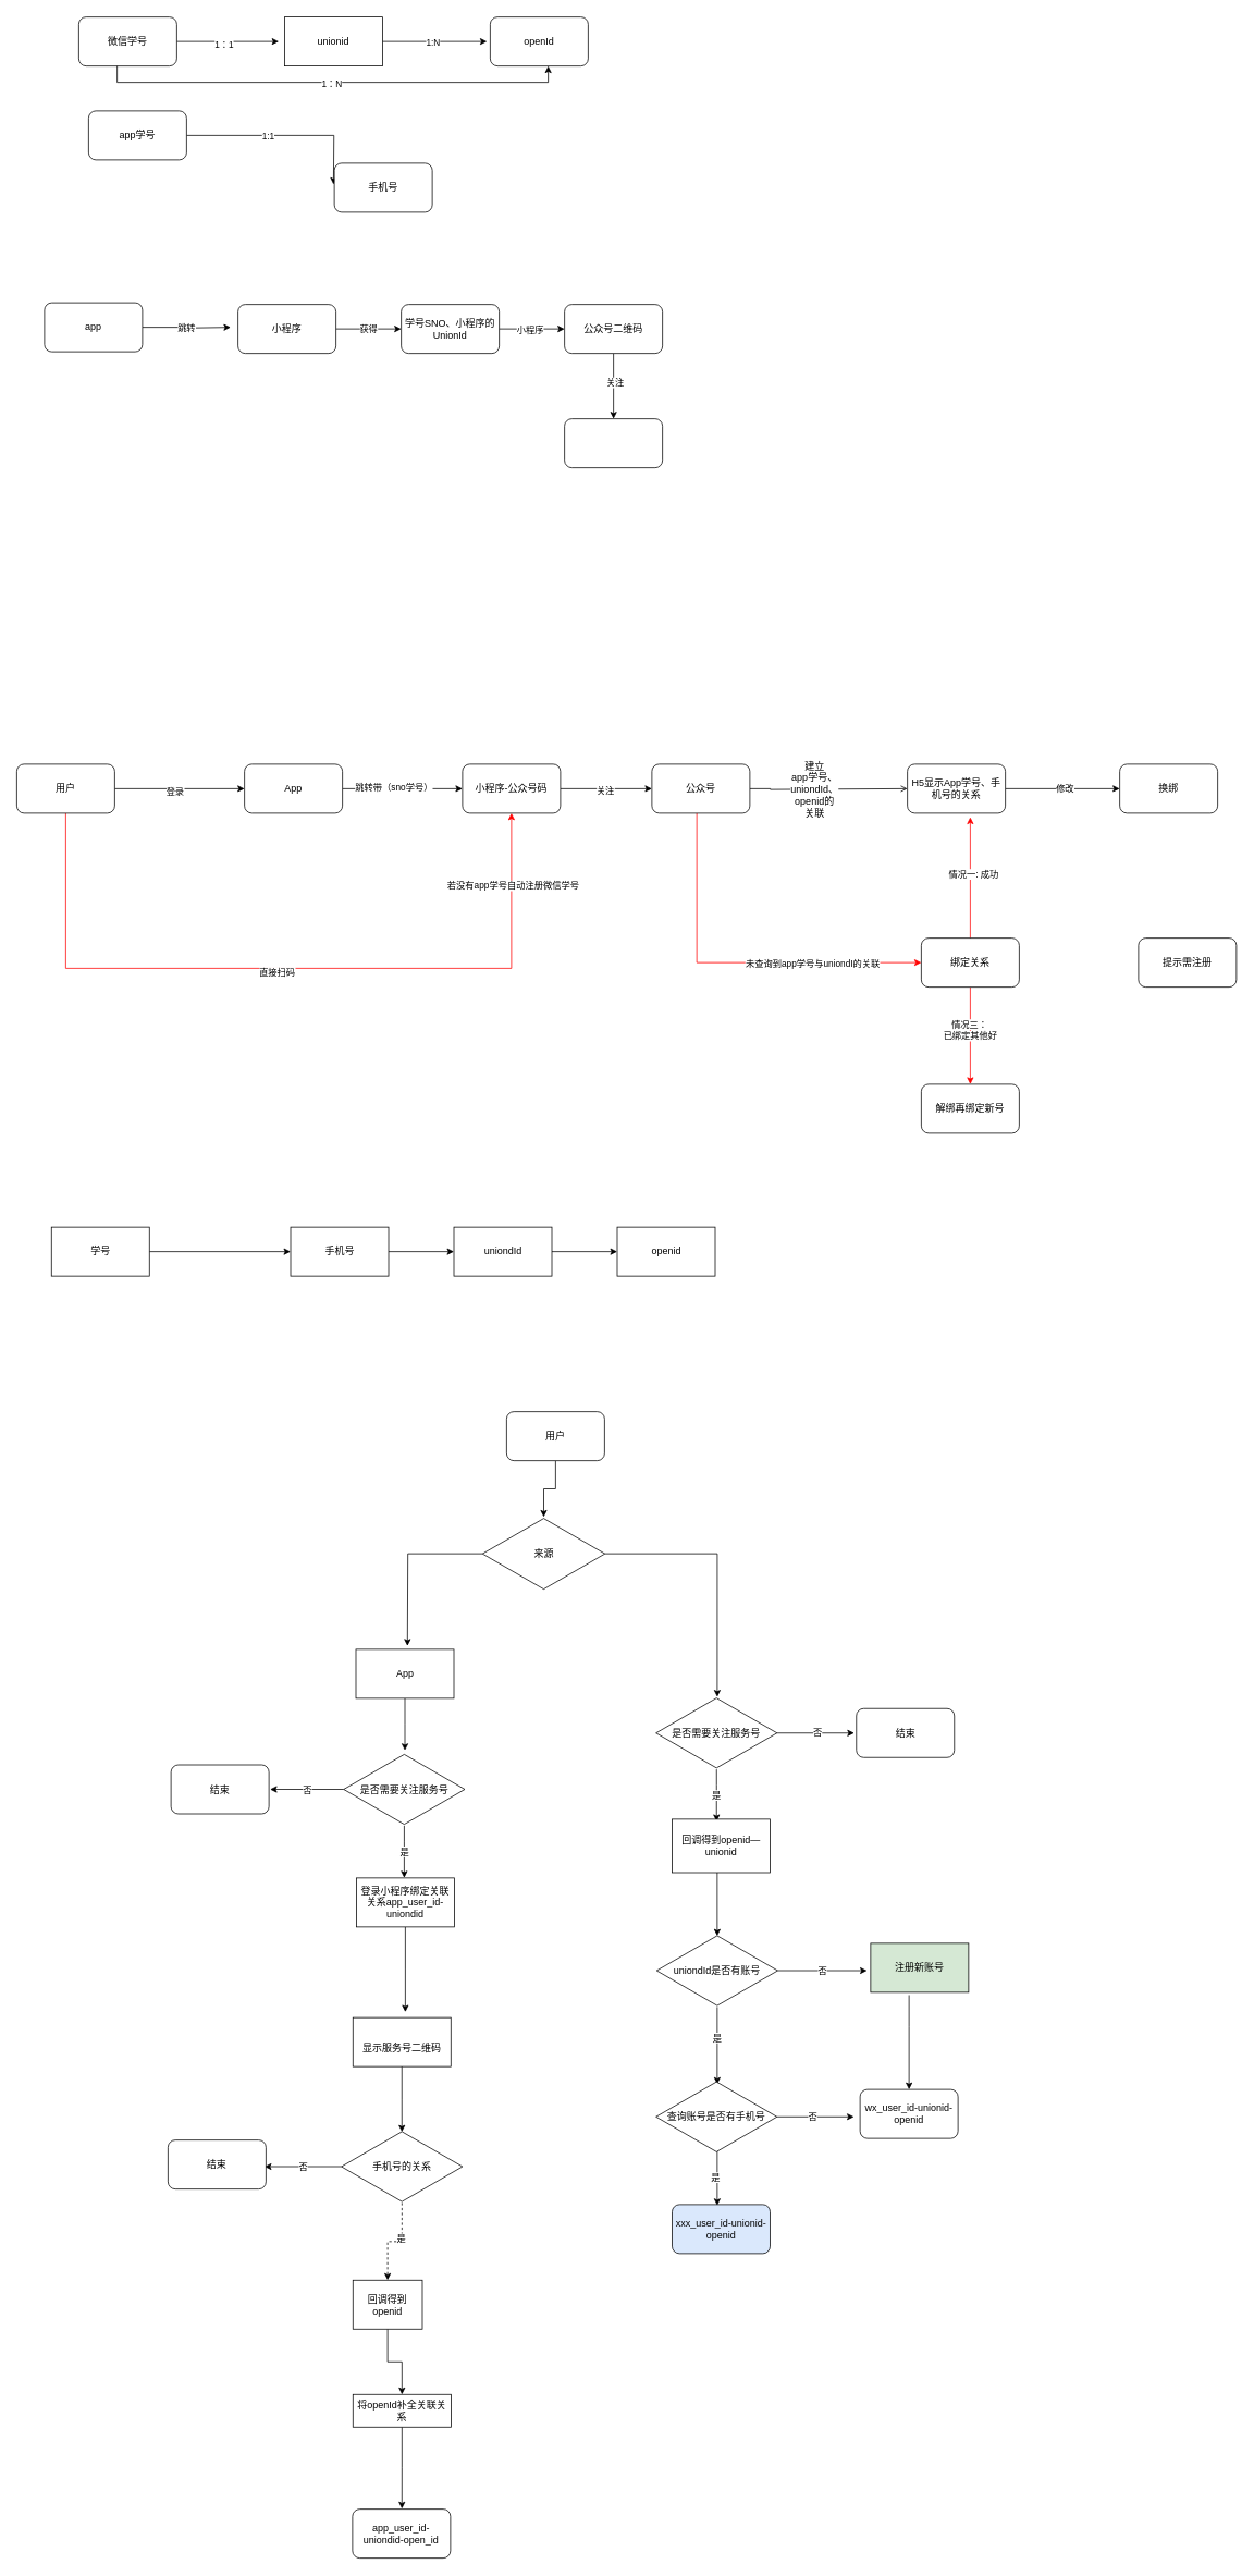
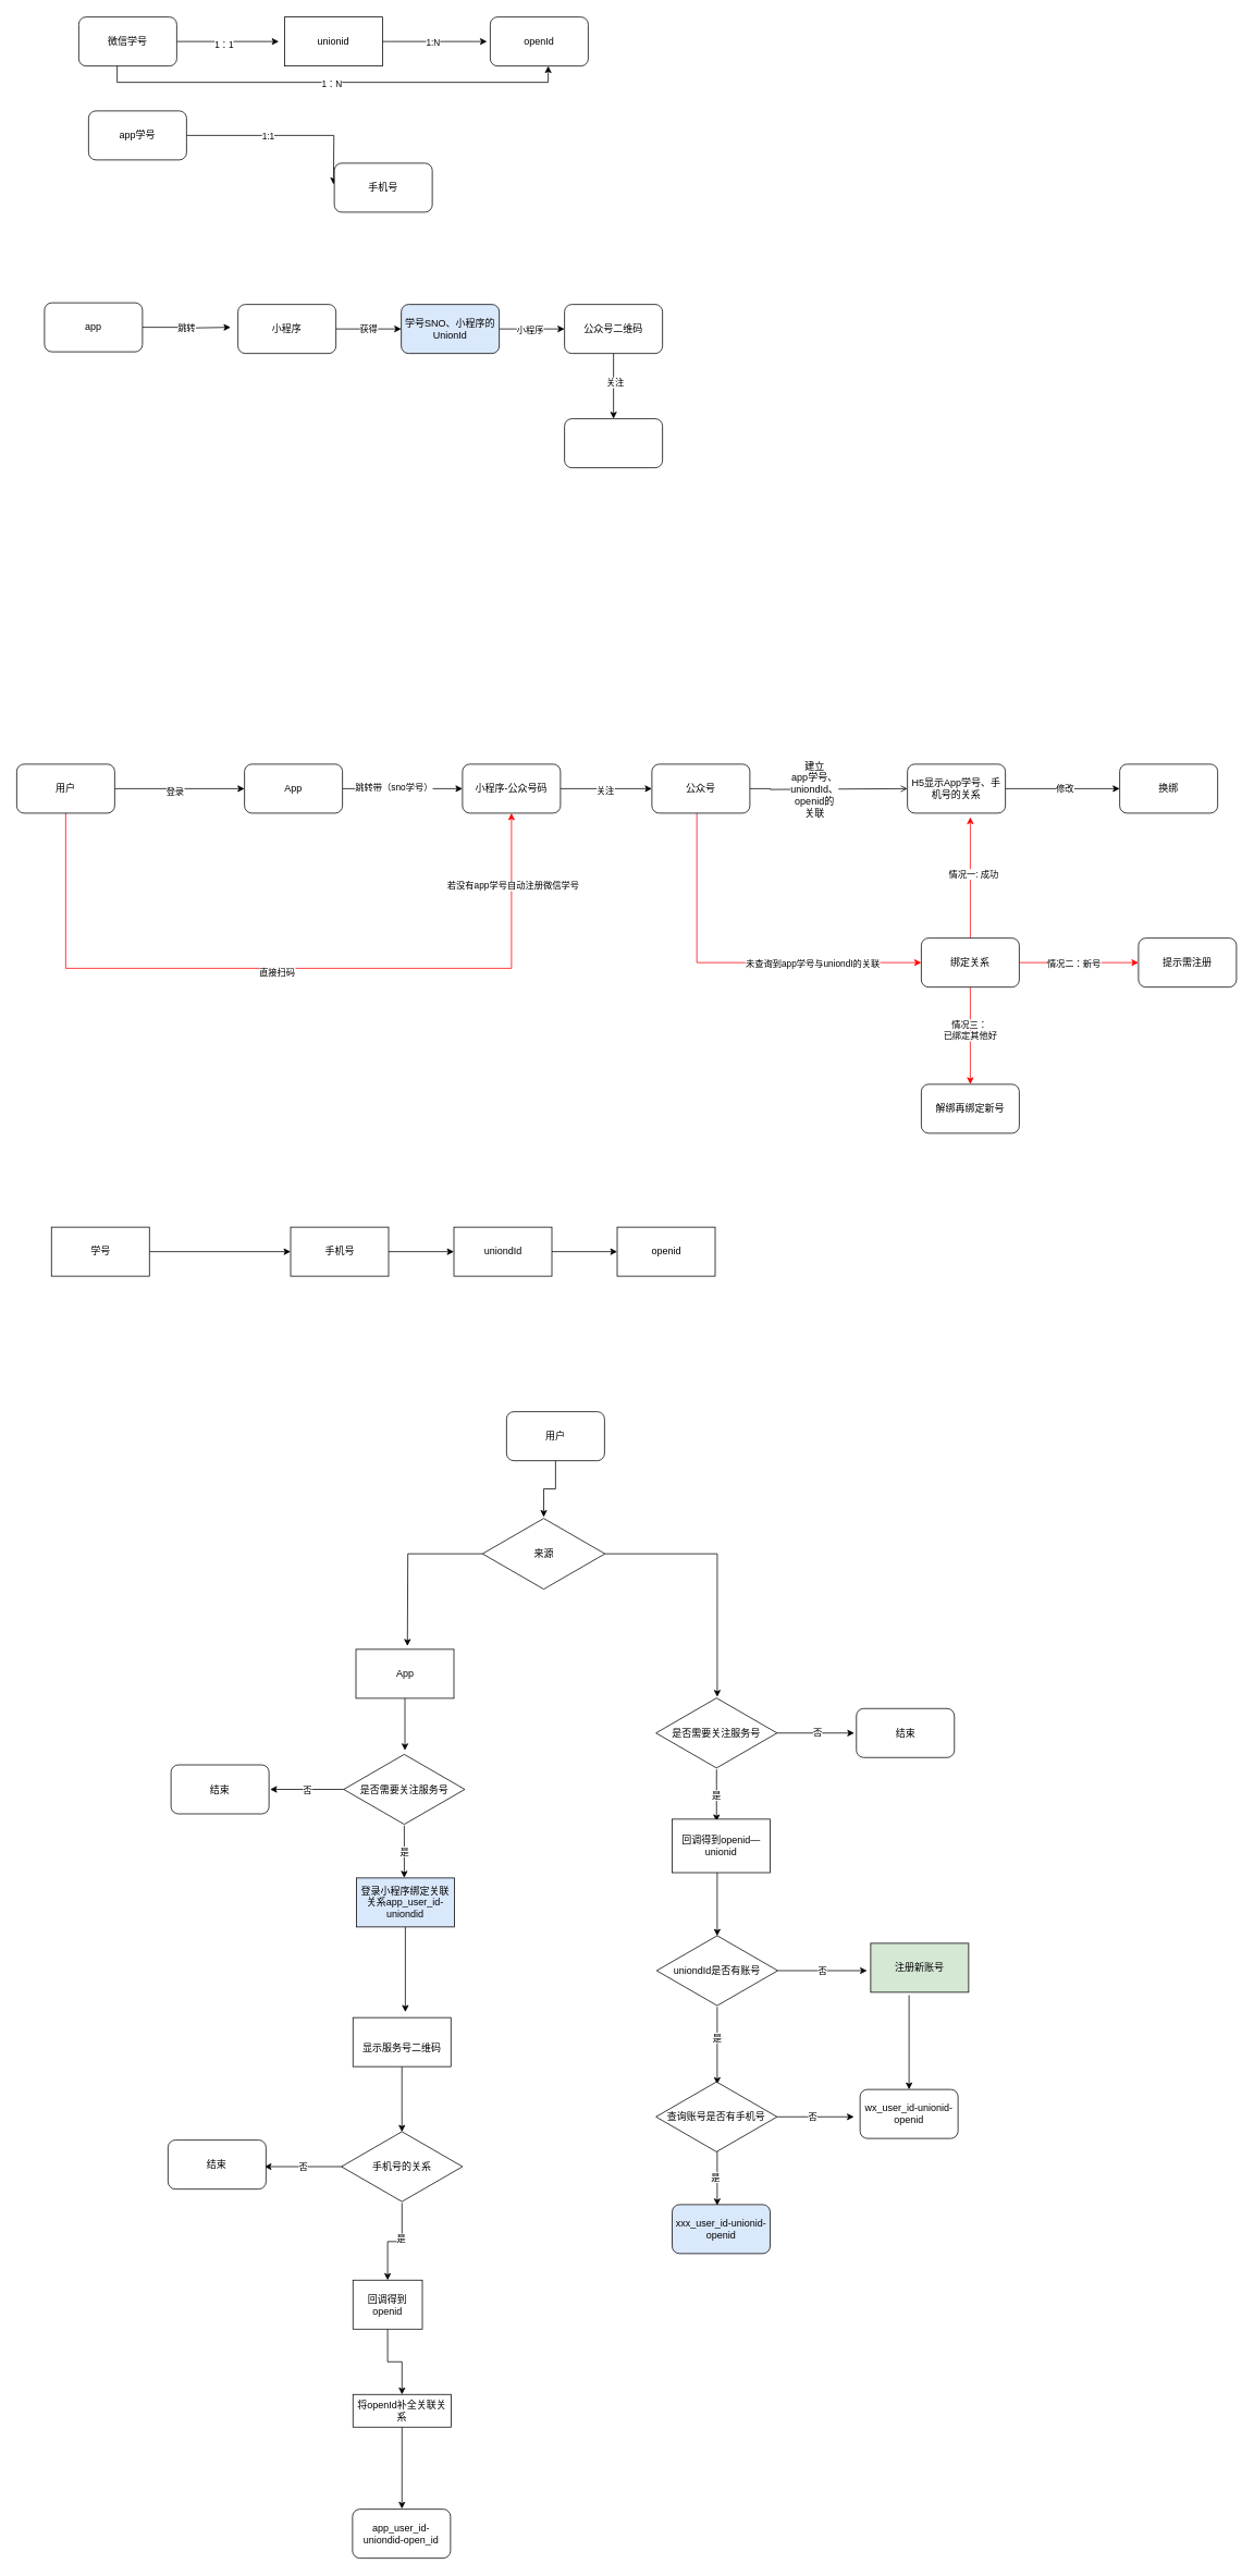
- <mxCell id="8" value="学号SNO、小程序的UnionId" style="whiteSpace=wrap;html=1;rounded=1;" parent="1" vertex="1"><mxGeometry x="491" y="372" width="120" height="60" as="geometry" /></mxCell>
+ <mxCell id="8" value="学号SNO、小程序的UnionId" style="whiteSpace=wrap;html=1;rounded=1;fillColor=#dae8fc;" parent="1" vertex="1"><mxGeometry x="491" y="372" width="120" height="60" as="geometry" /></mxCell>
+ <mxCell id="49" value="" style="edgeStyle=orthogonalEdgeStyle;rounded=0;orthogonalLoop=1;jettySize=auto;html=1;strokeColor=#FF0000;" parent="1" source="53" target="54" edge="1"><mxGeometry relative="1" as="geometry" /></mxCell>
+ <mxCell id="50" value="情况二：新号" style="edgeLabel;html=1;align=center;verticalAlign=middle;resizable=0;points=[];" parent="49" vertex="1" connectable="0"><mxGeometry x="-0.088" relative="1" as="geometry"><mxPoint x="-1" as="offset" /></mxGeometry></mxCell>
- <mxCell id="100" value="登录小程序绑定关联关系app_user_id-uniondid" style="rounded=0;whiteSpace=wrap;html=1;" vertex="1" parent="1"><mxGeometry x="436" y="2299" width="120" height="60" as="geometry" /></mxCell>
+ <mxCell id="100" value="登录小程序绑定关联关系app_user_id-uniondid" style="rounded=0;whiteSpace=wrap;html=1;fillColor=#dae8fc;" vertex="1" parent="1"><mxGeometry x="436" y="2299" width="120" height="60" as="geometry" /></mxCell>
- <mxCell id="75" value="" style="edgeStyle=orthogonalEdgeStyle;rounded=0;orthogonalLoop=1;jettySize=auto;html=1;dashed=1;" parent="1" source="78" target="80" edge="1"><mxGeometry relative="1" as="geometry" /></mxCell>
+ <mxCell id="75" value="" style="edgeStyle=orthogonalEdgeStyle;rounded=0;orthogonalLoop=1;jettySize=auto;html=1;" parent="1" source="78" target="80" edge="1"><mxGeometry relative="1" as="geometry" /></mxCell>
